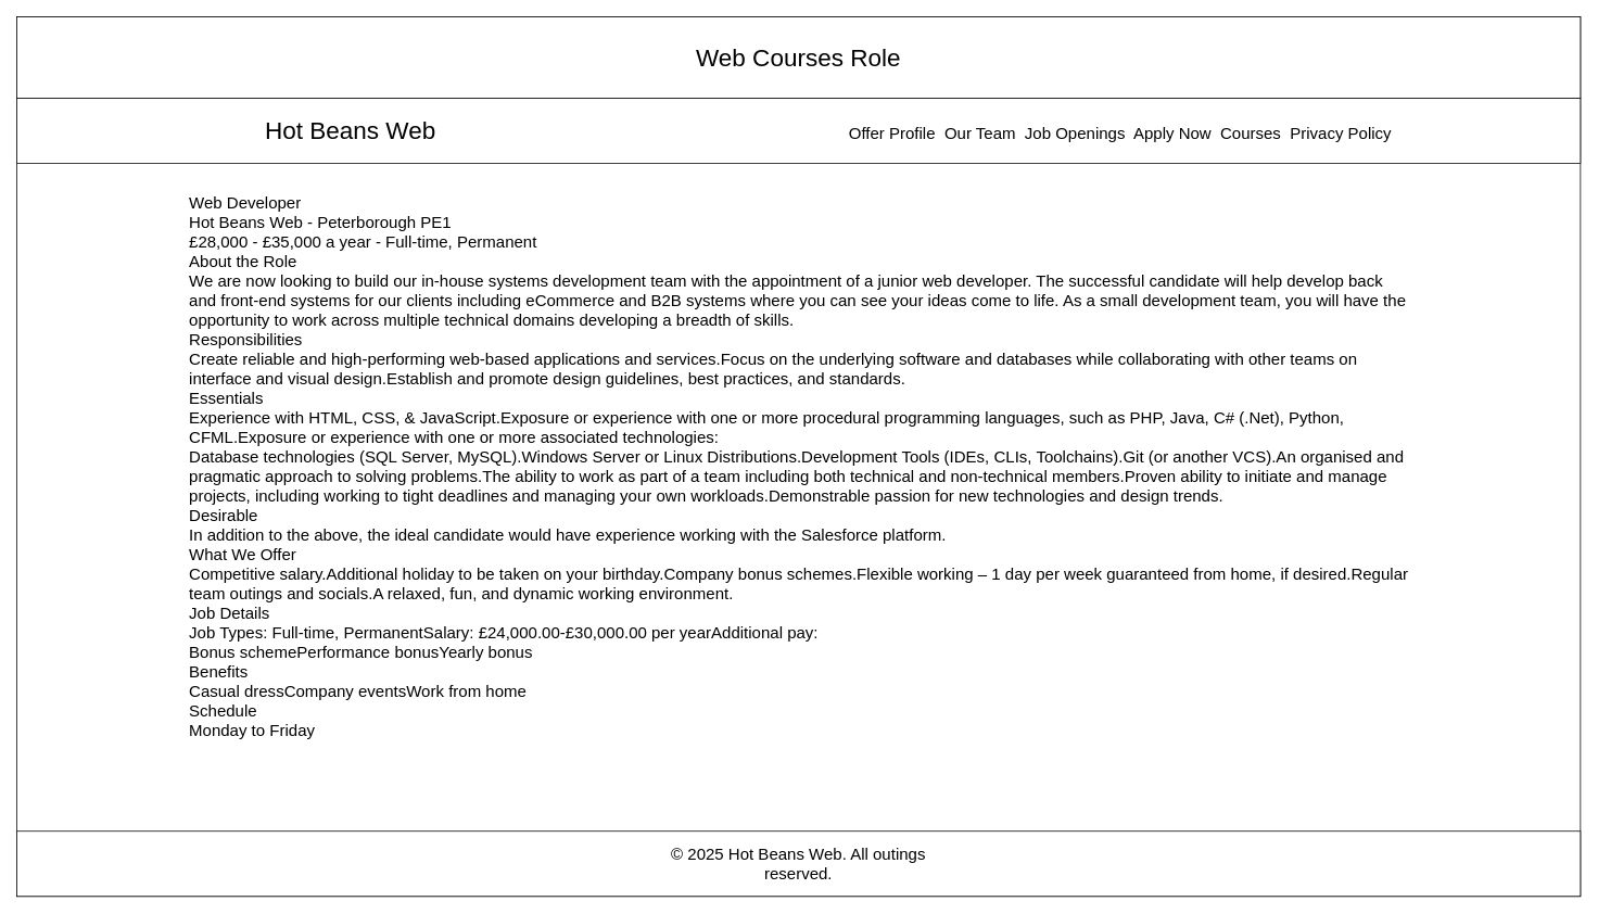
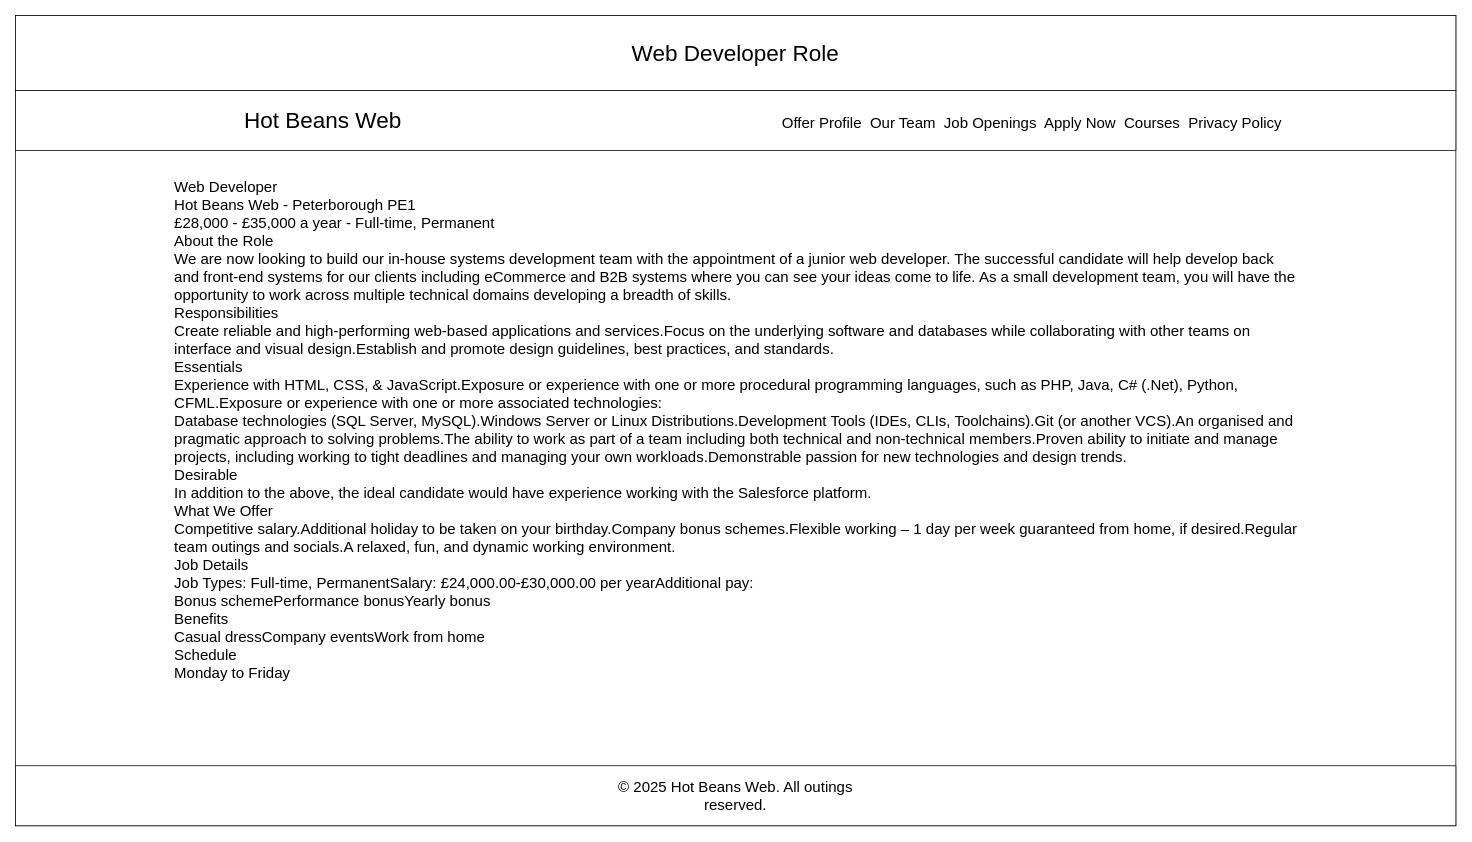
- <mxCell id="5" value="Web Courses Role" style="text;html=1;align=center;verticalAlign=middle;whiteSpace=wrap;rounded=0;fontSize=30;" parent="1" vertex="1"><mxGeometry x="810" y="40" width="340" height="60" as="geometry" /></mxCell>
+ <mxCell id="5" value="Web Developer Role" style="text;html=1;align=center;verticalAlign=middle;whiteSpace=wrap;rounded=0;fontSize=30;" parent="1" vertex="1"><mxGeometry x="810" y="40" width="340" height="60" as="geometry" /></mxCell>
